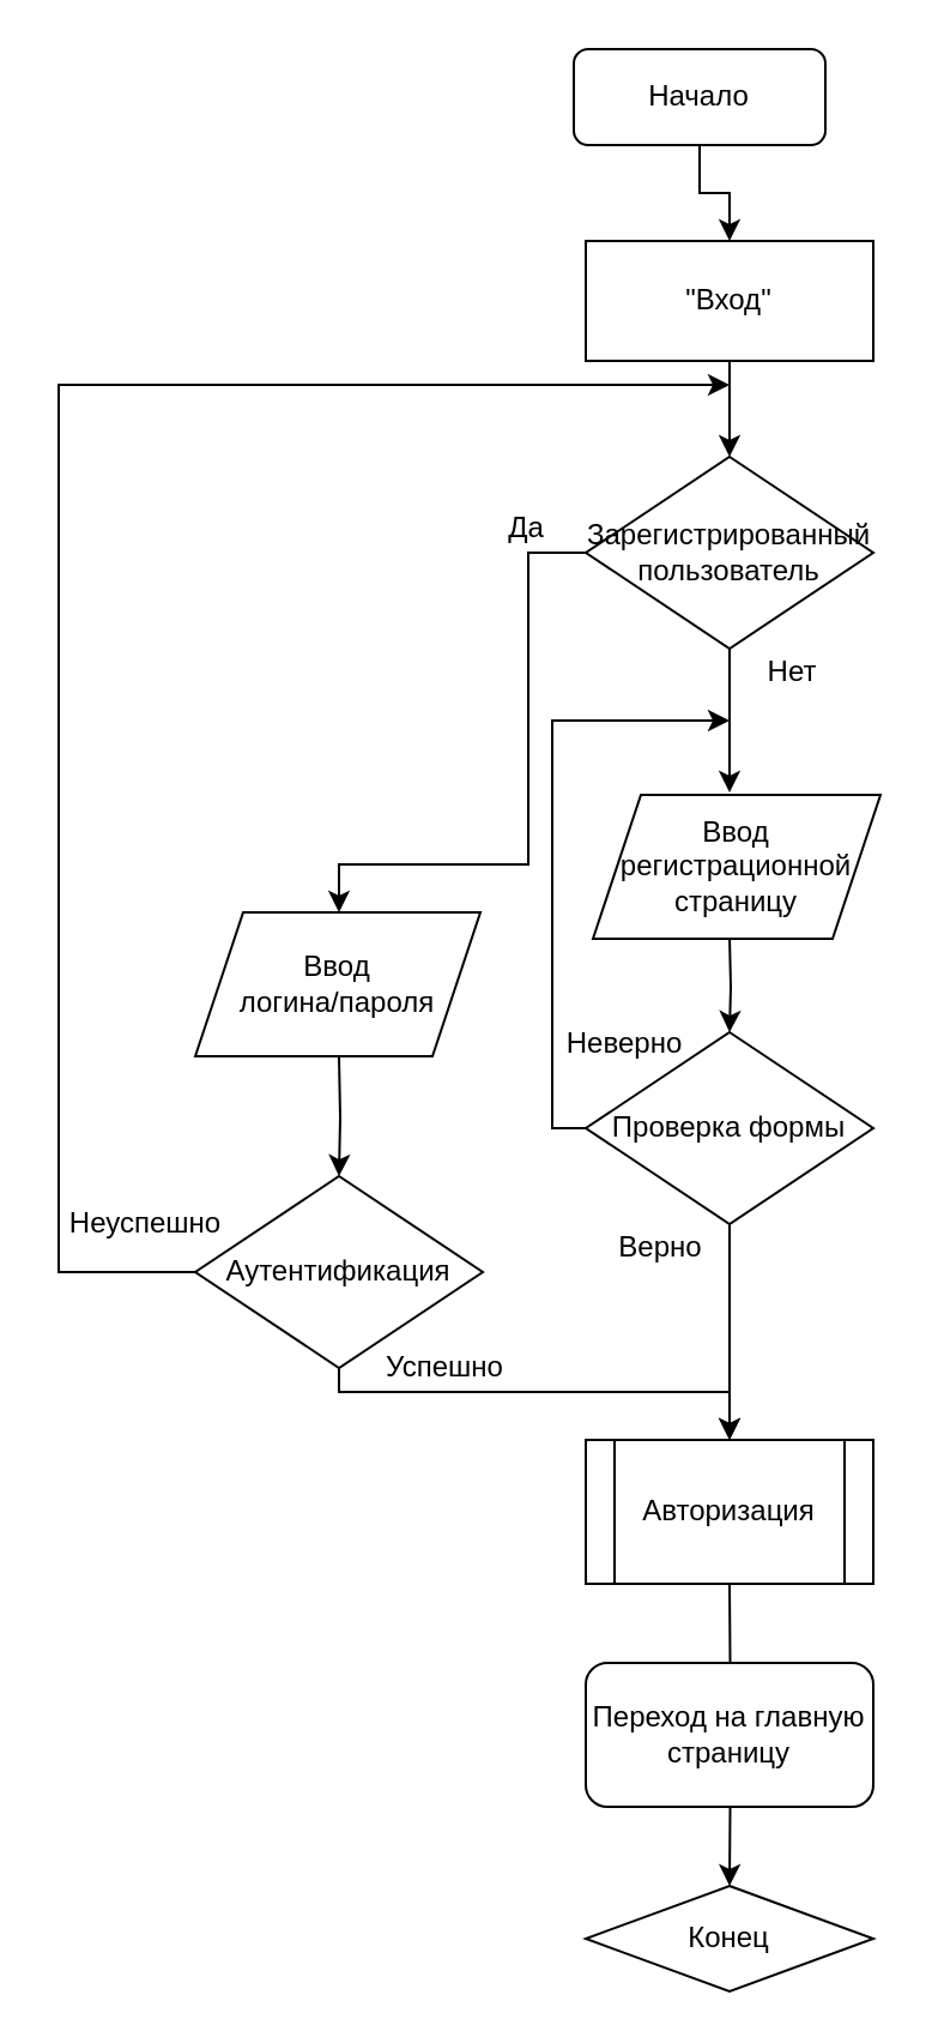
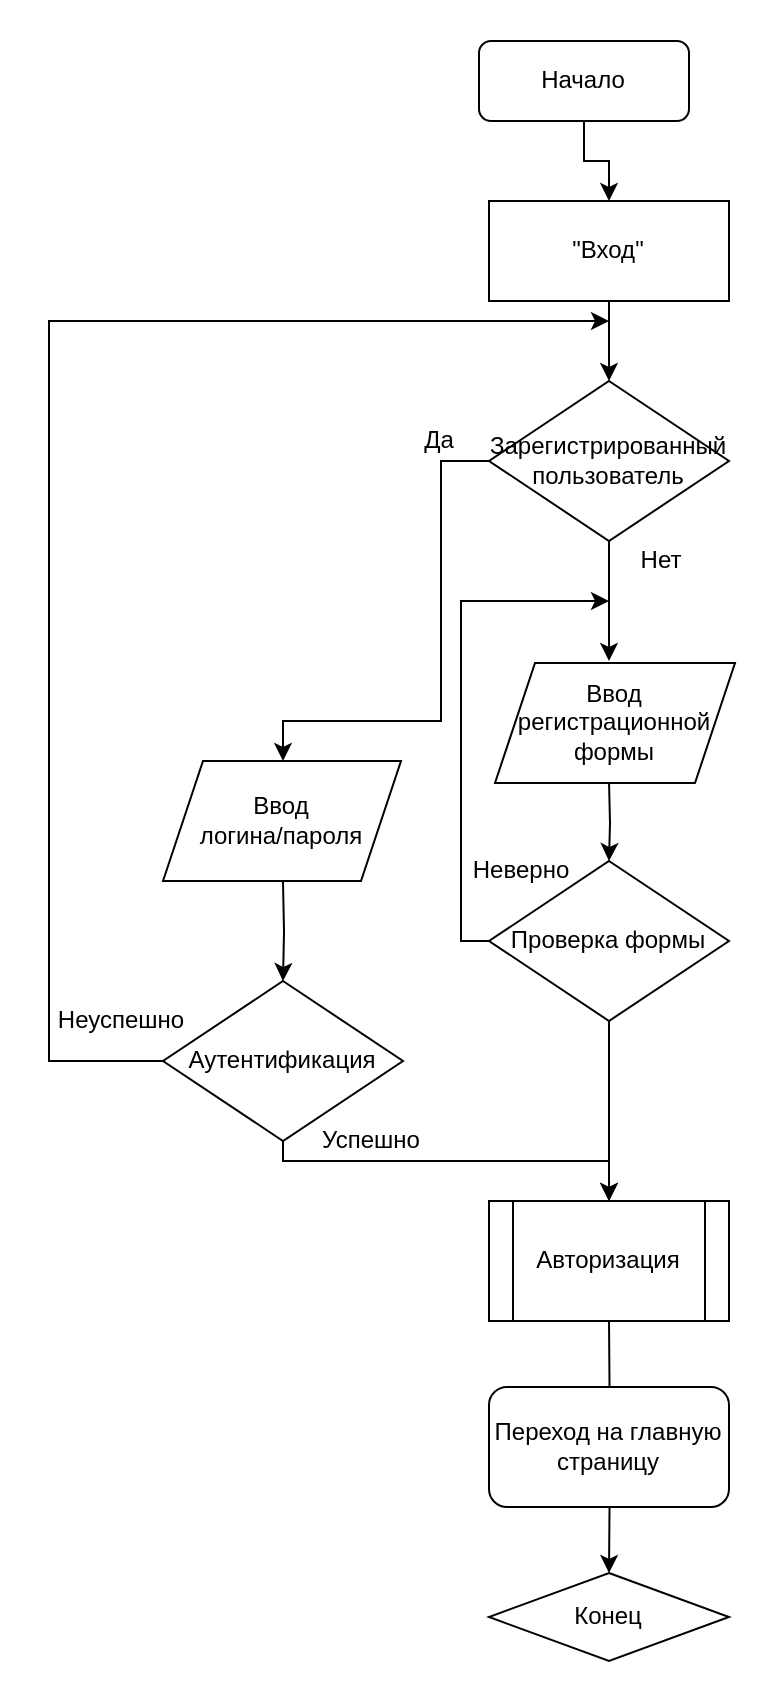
- <mxCell id="26" value="Ввод регистрационной страницу" style="shape=parallelogram;perimeter=parallelogramPerimeter;whiteSpace=wrap;html=1;fixedSize=1;fontColor=default;strokeColor=default;fillColor=default;" parent="1" vertex="1"><mxGeometry x="247" y="331" width="120" height="60" as="geometry" /></mxCell>
+ <mxCell id="26" value="Ввод регистрационной формы" style="shape=parallelogram;perimeter=parallelogramPerimeter;whiteSpace=wrap;html=1;fixedSize=1;fontColor=default;strokeColor=default;fillColor=default;" parent="1" vertex="1"><mxGeometry x="247" y="331" width="120" height="60" as="geometry" /></mxCell>
- <mxCell id="23" value="Верно" style="text;html=1;align=center;verticalAlign=middle;resizable=0;points=[];autosize=1;strokeColor=none;fillColor=none;fontColor=default;" parent="1" vertex="1"><mxGeometry x="250" y="510" width="50" height="20" as="geometry" /></mxCell>
